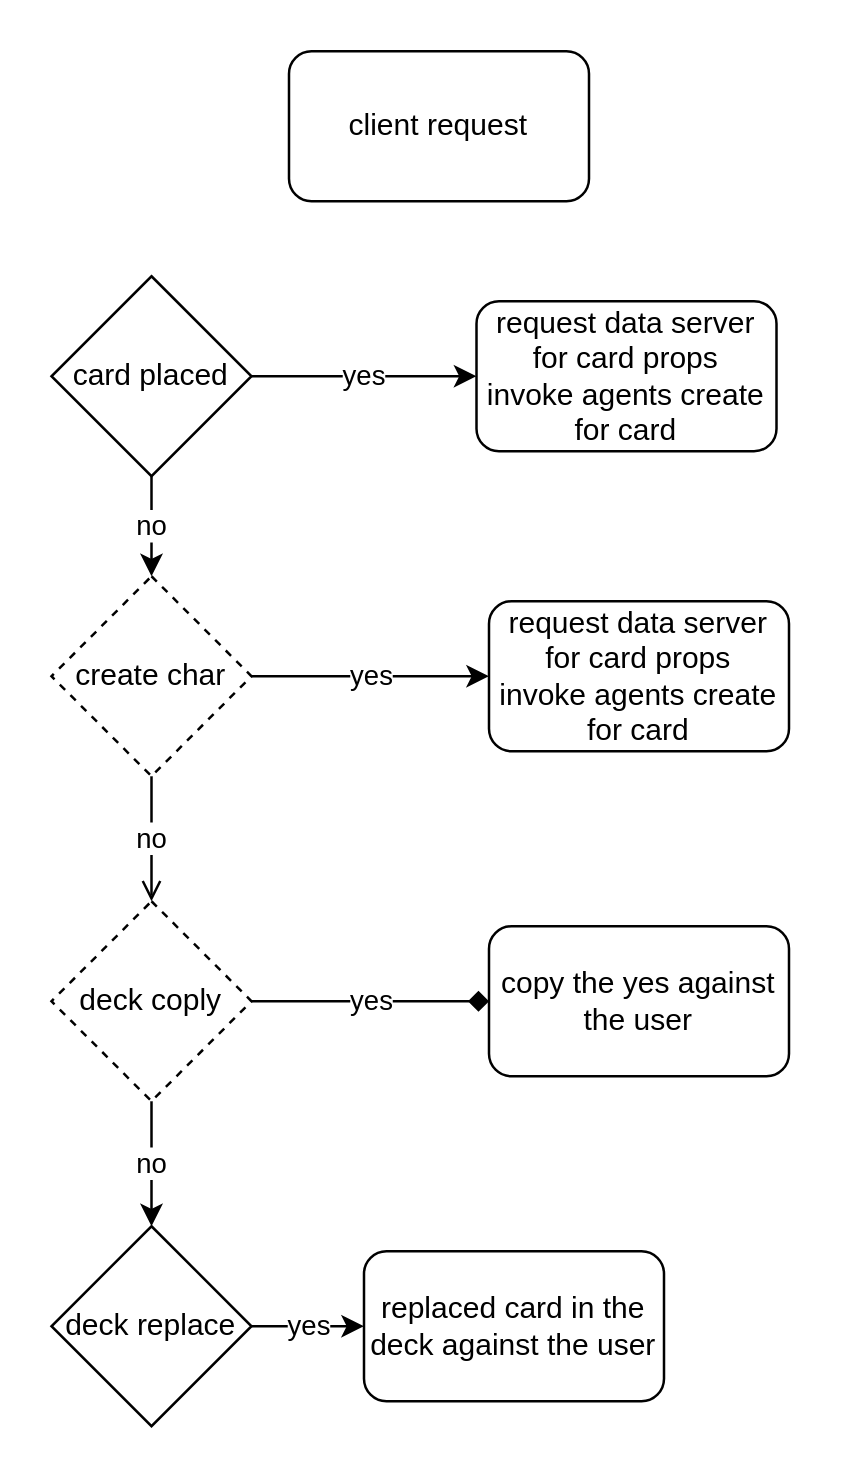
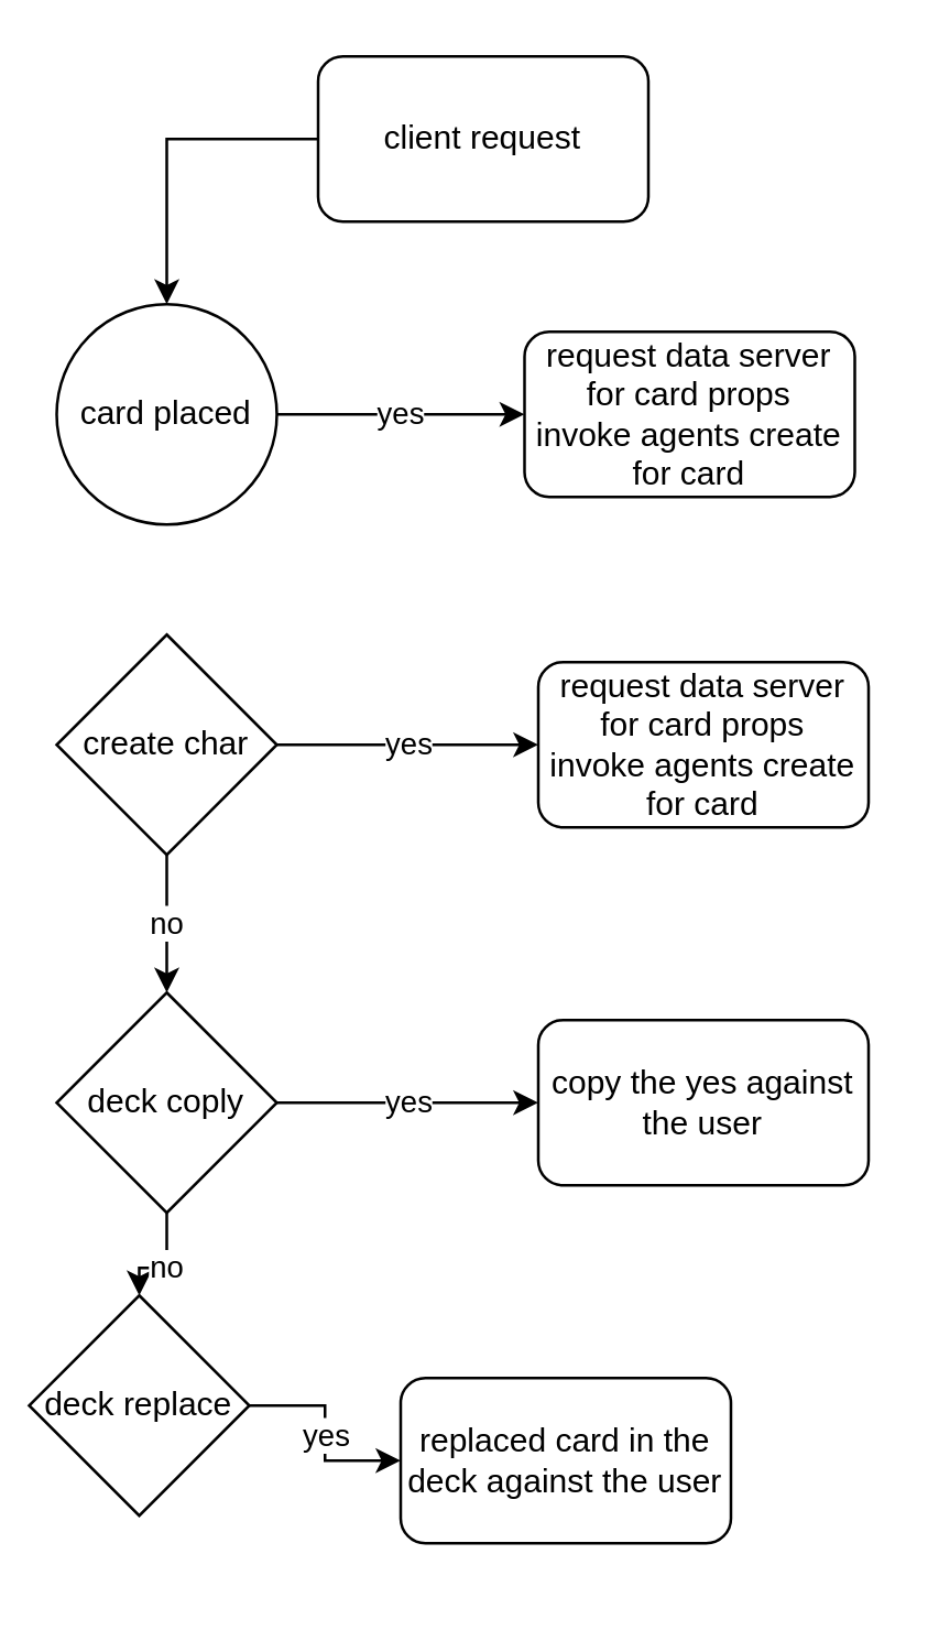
+ <mxCell id="2" value="" style="edgeStyle=orthogonalEdgeStyle;rounded=0;orthogonalLoop=1;jettySize=auto;html=1;" edge="1" parent="1" source="3" target="6"><mxGeometry relative="1" as="geometry" /></mxCell>
- <mxCell id="6" value="card placed" style="rhombus;whiteSpace=wrap;html=1;" vertex="1" parent="1"><mxGeometry x="20" y="110" width="80" height="80" as="geometry" /></mxCell>
+ <mxCell id="6" value="card placed" style="ellipse;whiteSpace=wrap;html=1;" vertex="1" parent="1"><mxGeometry x="20" y="110" width="80" height="80" as="geometry" /></mxCell>
- <mxCell id="5" value="no" style="edgeStyle=orthogonalEdgeStyle;rounded=0;orthogonalLoop=1;jettySize=auto;html=1;" edge="1" parent="1" source="6" target="10"><mxGeometry relative="1" as="geometry" /></mxCell>
- <mxCell id="10" value="create char" style="rhombus;whiteSpace=wrap;html=1;dashed=1;" vertex="1" parent="1"><mxGeometry x="20" y="230" width="80" height="80" as="geometry" /></mxCell>
+ <mxCell id="10" value="create char" style="rhombus;whiteSpace=wrap;html=1;" vertex="1" parent="1"><mxGeometry x="20" y="230" width="80" height="80" as="geometry" /></mxCell>
- <mxCell id="9" value="no" style="edgeStyle=orthogonalEdgeStyle;rounded=0;orthogonalLoop=1;jettySize=auto;html=1;endArrow=open;" edge="1" parent="1" source="10" target="14"><mxGeometry relative="1" as="geometry" /></mxCell>
+ <mxCell id="9" value="no" style="edgeStyle=orthogonalEdgeStyle;rounded=0;orthogonalLoop=1;jettySize=auto;html=1;" edge="1" parent="1" source="10" target="14"><mxGeometry relative="1" as="geometry" /></mxCell>
- <mxCell id="14" value="deck coply" style="rhombus;whiteSpace=wrap;html=1;dashed=1;" vertex="1" parent="1"><mxGeometry x="20" y="360" width="80" height="80" as="geometry" /></mxCell>
+ <mxCell id="14" value="deck coply" style="rhombus;whiteSpace=wrap;html=1;" vertex="1" parent="1"><mxGeometry x="20" y="360" width="80" height="80" as="geometry" /></mxCell>
- <mxCell id="12" value="yes" style="edgeStyle=orthogonalEdgeStyle;rounded=0;orthogonalLoop=1;jettySize=auto;html=1;endArrow=diamond;" edge="1" parent="1" source="14" target="15"><mxGeometry relative="1" as="geometry"><Array as="points"><mxPoint x="150" y="400" /><mxPoint x="150" y="400" /></Array></mxGeometry></mxCell>
+ <mxCell id="12" value="yes" style="edgeStyle=orthogonalEdgeStyle;rounded=0;orthogonalLoop=1;jettySize=auto;html=1;" edge="1" parent="1" source="14" target="15"><mxGeometry relative="1" as="geometry"><Array as="points"><mxPoint x="150" y="400" /><mxPoint x="150" y="400" /></Array></mxGeometry></mxCell>
- <mxCell id="17" value="deck replace" style="rhombus;whiteSpace=wrap;html=1;" vertex="1" parent="1"><mxGeometry x="20" y="490" width="80" height="80" as="geometry" /></mxCell>
+ <mxCell id="17" value="deck replace" style="rhombus;whiteSpace=wrap;html=1;" vertex="1" parent="1"><mxGeometry x="10" y="470" width="80" height="80" as="geometry" /></mxCell>
